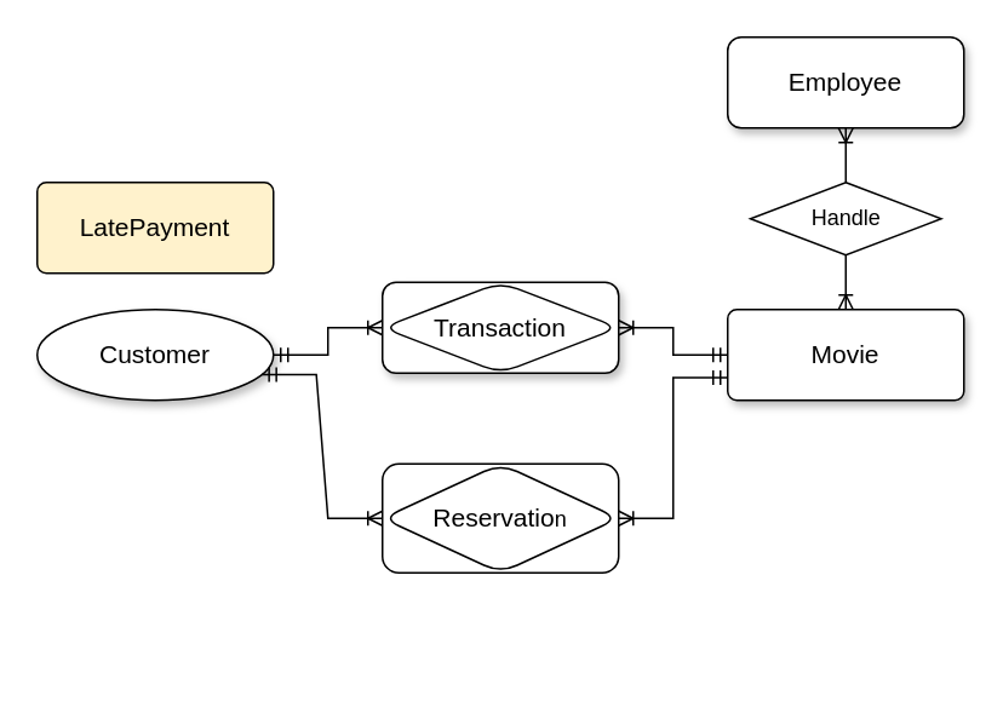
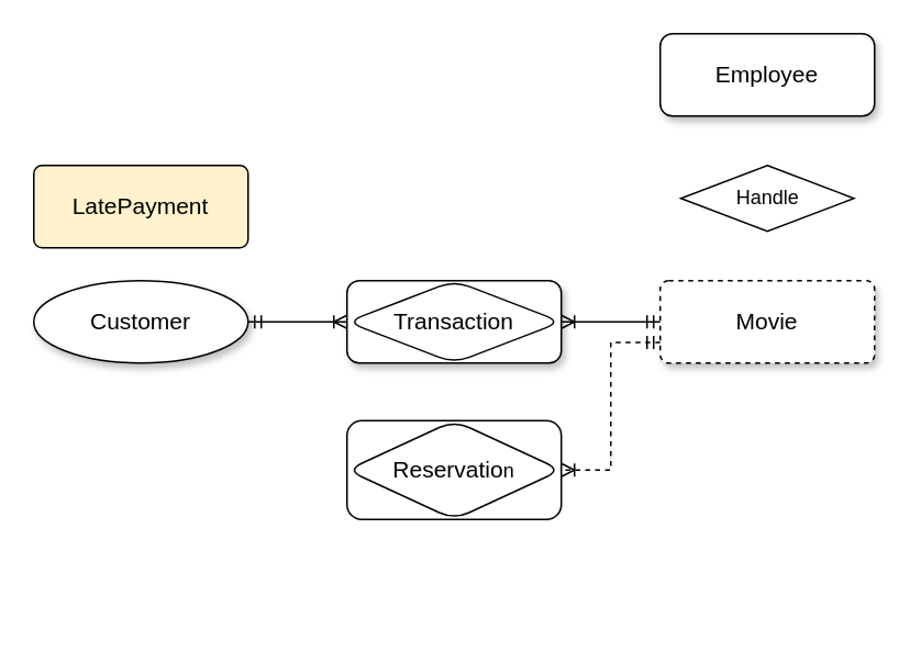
- <mxCell id="9" value="" style="fontSize=12;html=1;endArrow=ERoneToMany;rounded=0;exitX=0.5;exitY=0;exitDx=0;exitDy=0;entryX=0.5;entryY=1;entryDx=0;entryDy=0;" edge="1" parent="1" source="8" target="4"><mxGeometry width="100" height="100" relative="1" as="geometry"><mxPoint x="469.5" y="69.5" as="sourcePoint" /><mxPoint x="475" y="40" as="targetPoint" /></mxGeometry></mxCell>
- <mxCell id="10" value="" style="fontSize=12;html=1;endArrow=ERoneToMany;rounded=0;exitX=0.5;exitY=1;exitDx=0;exitDy=0;entryX=0.5;entryY=0;entryDx=0;entryDy=0;" edge="1" parent="1" source="8" target="5"><mxGeometry width="100" height="100" relative="1" as="geometry"><mxPoint x="474.5" y="150" as="sourcePoint" /><mxPoint x="475" y="110" as="targetPoint" /><Array as="points" /></mxGeometry></mxCell>
- <mxCell id="2" value="&lt;font style=&quot;font-size: 14px;&quot;&gt;Transaction&lt;/font&gt;" style="shape=associativeEntity;whiteSpace=wrap;html=1;align=center;fillStyle=auto;shadow=1;rounded=1;gradientColor=none;strokeColor=default;" vertex="1" parent="1"><mxGeometry x="210" y="155" width="130" height="50" as="geometry" /></mxCell>
+ <mxCell id="2" value="&lt;font style=&quot;font-size: 14px;&quot;&gt;Transaction&lt;/font&gt;" style="shape=associativeEntity;whiteSpace=wrap;html=1;align=center;fillStyle=auto;shadow=1;rounded=1;gradientColor=none;strokeColor=default;" vertex="1" parent="1"><mxGeometry x="210" y="170" width="130" height="50" as="geometry" /></mxCell>
- <mxCell id="5" value="&lt;font style=&quot;font-size: 14px;&quot;&gt;Movie&lt;/font&gt;" style="rounded=1;arcSize=10;whiteSpace=wrap;html=1;align=center;shadow=1;gradientColor=none;strokeColor=default;" vertex="1" parent="1"><mxGeometry x="400" y="170" width="130" height="50" as="geometry" /></mxCell>
+ <mxCell id="5" value="&lt;font style=&quot;font-size: 14px;&quot;&gt;Movie&lt;/font&gt;" style="rounded=1;arcSize=10;whiteSpace=wrap;html=1;align=center;shadow=1;gradientColor=none;strokeColor=default;dashed=1;" vertex="1" parent="1"><mxGeometry x="400" y="170" width="130" height="50" as="geometry" /></mxCell>
- <mxCell id="12" value="" style="edgeStyle=entityRelationEdgeStyle;fontSize=12;html=1;endArrow=ERoneToMany;startArrow=ERmandOne;rounded=0;sourcePerimeterSpacing=-5;entryX=0;entryY=0.5;entryDx=0;entryDy=0;exitX=1;exitY=0.75;exitDx=0;exitDy=0;" edge="1" parent="1" source="3" target="11"><mxGeometry width="100" height="100" relative="1" as="geometry"><mxPoint x="120" y="240" as="sourcePoint" /><mxPoint x="185" y="327" as="targetPoint" /><Array as="points"><mxPoint x="135" y="352" /></Array></mxGeometry></mxCell>
- <mxCell id="13" value="" style="edgeStyle=entityRelationEdgeStyle;fontSize=12;html=1;endArrow=ERoneToMany;startArrow=ERmandOne;rounded=0;sourcePerimeterSpacing=-5;entryX=1;entryY=0.5;entryDx=0;entryDy=0;exitX=0;exitY=0.75;exitDx=0;exitDy=0;" edge="1" parent="1" source="5" target="11"><mxGeometry width="100" height="100" relative="1" as="geometry"><mxPoint x="350" y="230" as="sourcePoint" /><mxPoint x="410" y="292" as="targetPoint" /><Array as="points"><mxPoint x="335" y="374" /></Array></mxGeometry></mxCell>
+ <mxCell id="13" value="" style="edgeStyle=entityRelationEdgeStyle;fontSize=12;html=1;endArrow=ERoneToMany;startArrow=ERmandOne;rounded=0;sourcePerimeterSpacing=-5;entryX=1;entryY=0.5;entryDx=0;entryDy=0;exitX=0;exitY=0.75;exitDx=0;exitDy=0;dashed=1;" edge="1" parent="1" source="5" target="11"><mxGeometry width="100" height="100" relative="1" as="geometry"><mxPoint x="350" y="230" as="sourcePoint" /><mxPoint x="410" y="292" as="targetPoint" /><Array as="points"><mxPoint x="335" y="374" /></Array></mxGeometry></mxCell>
